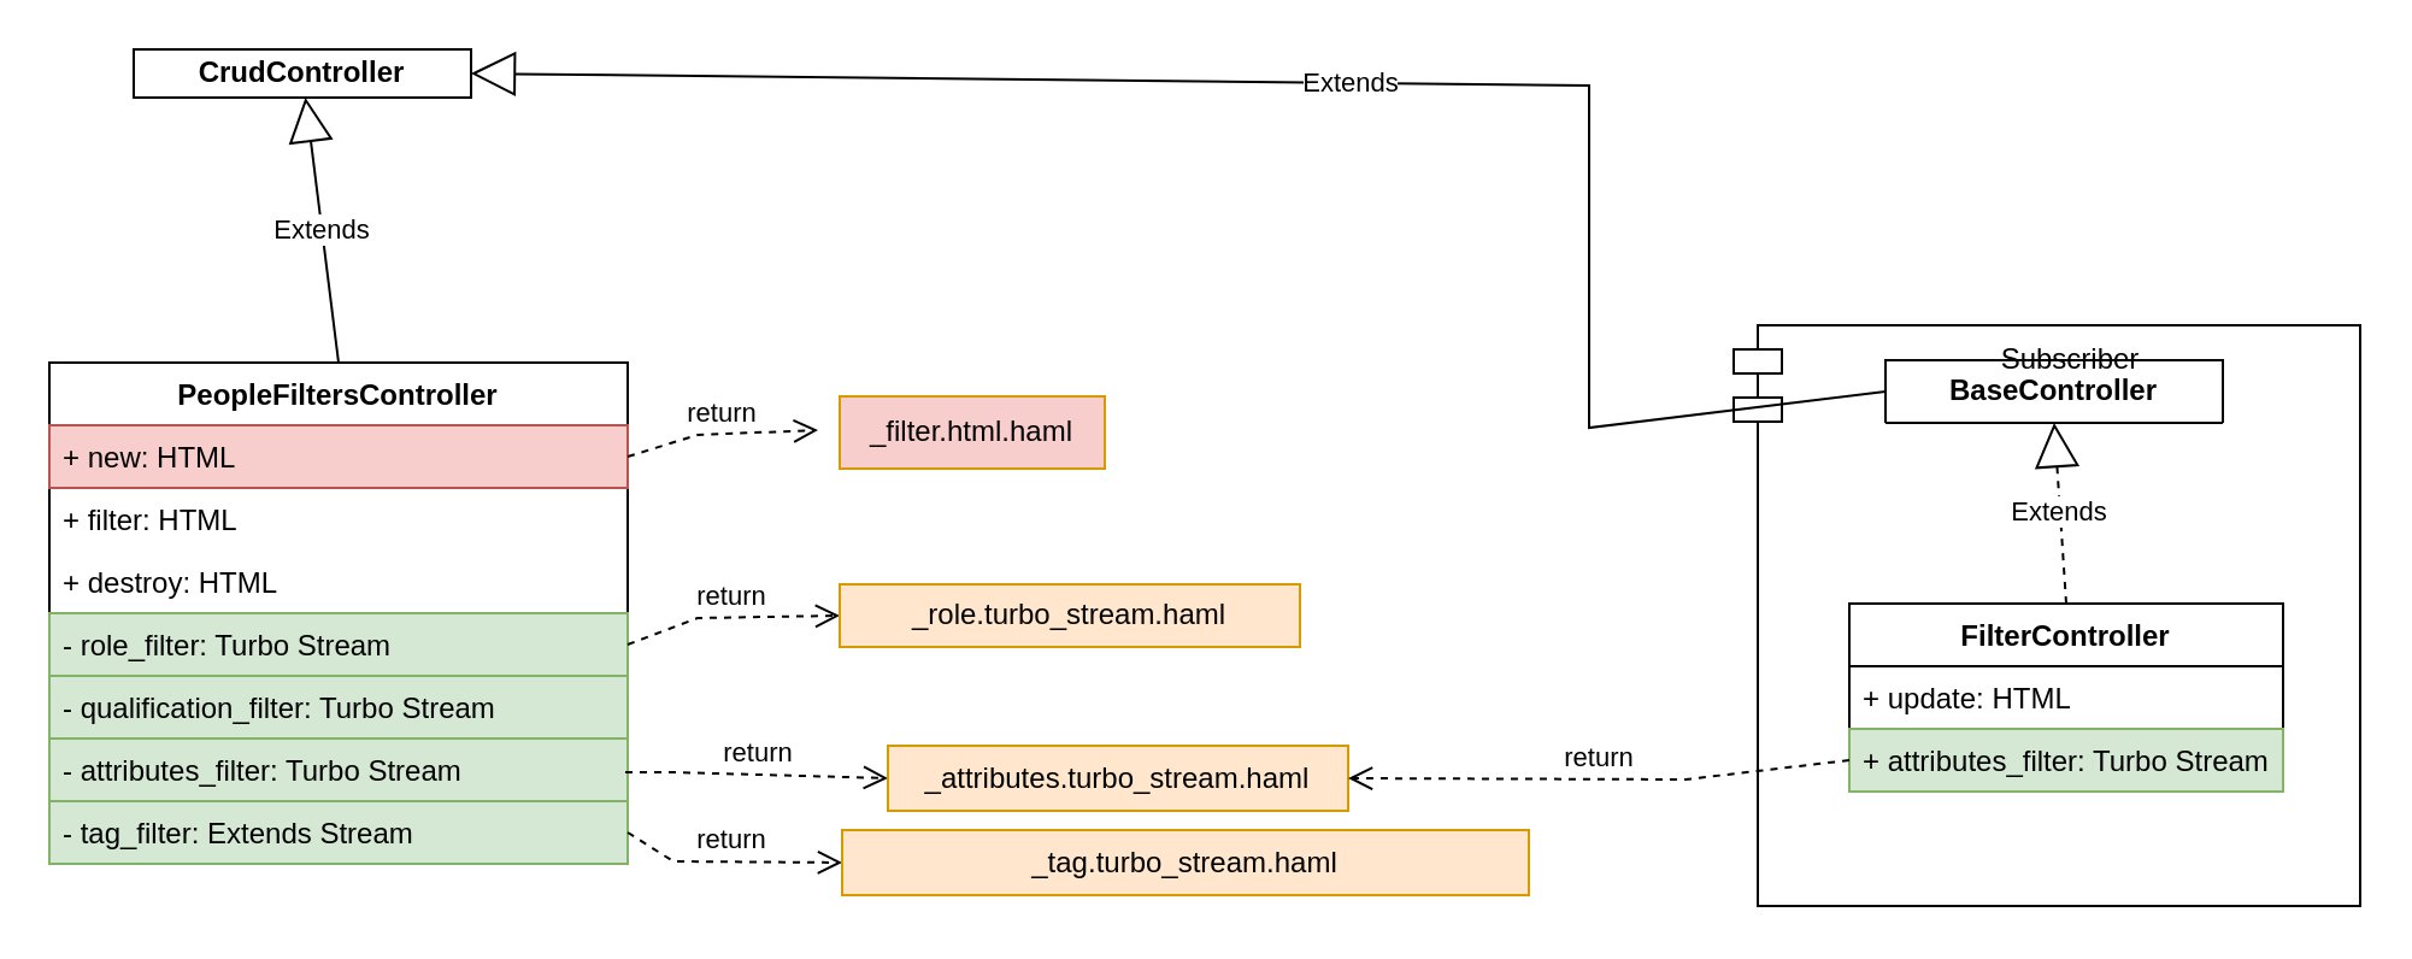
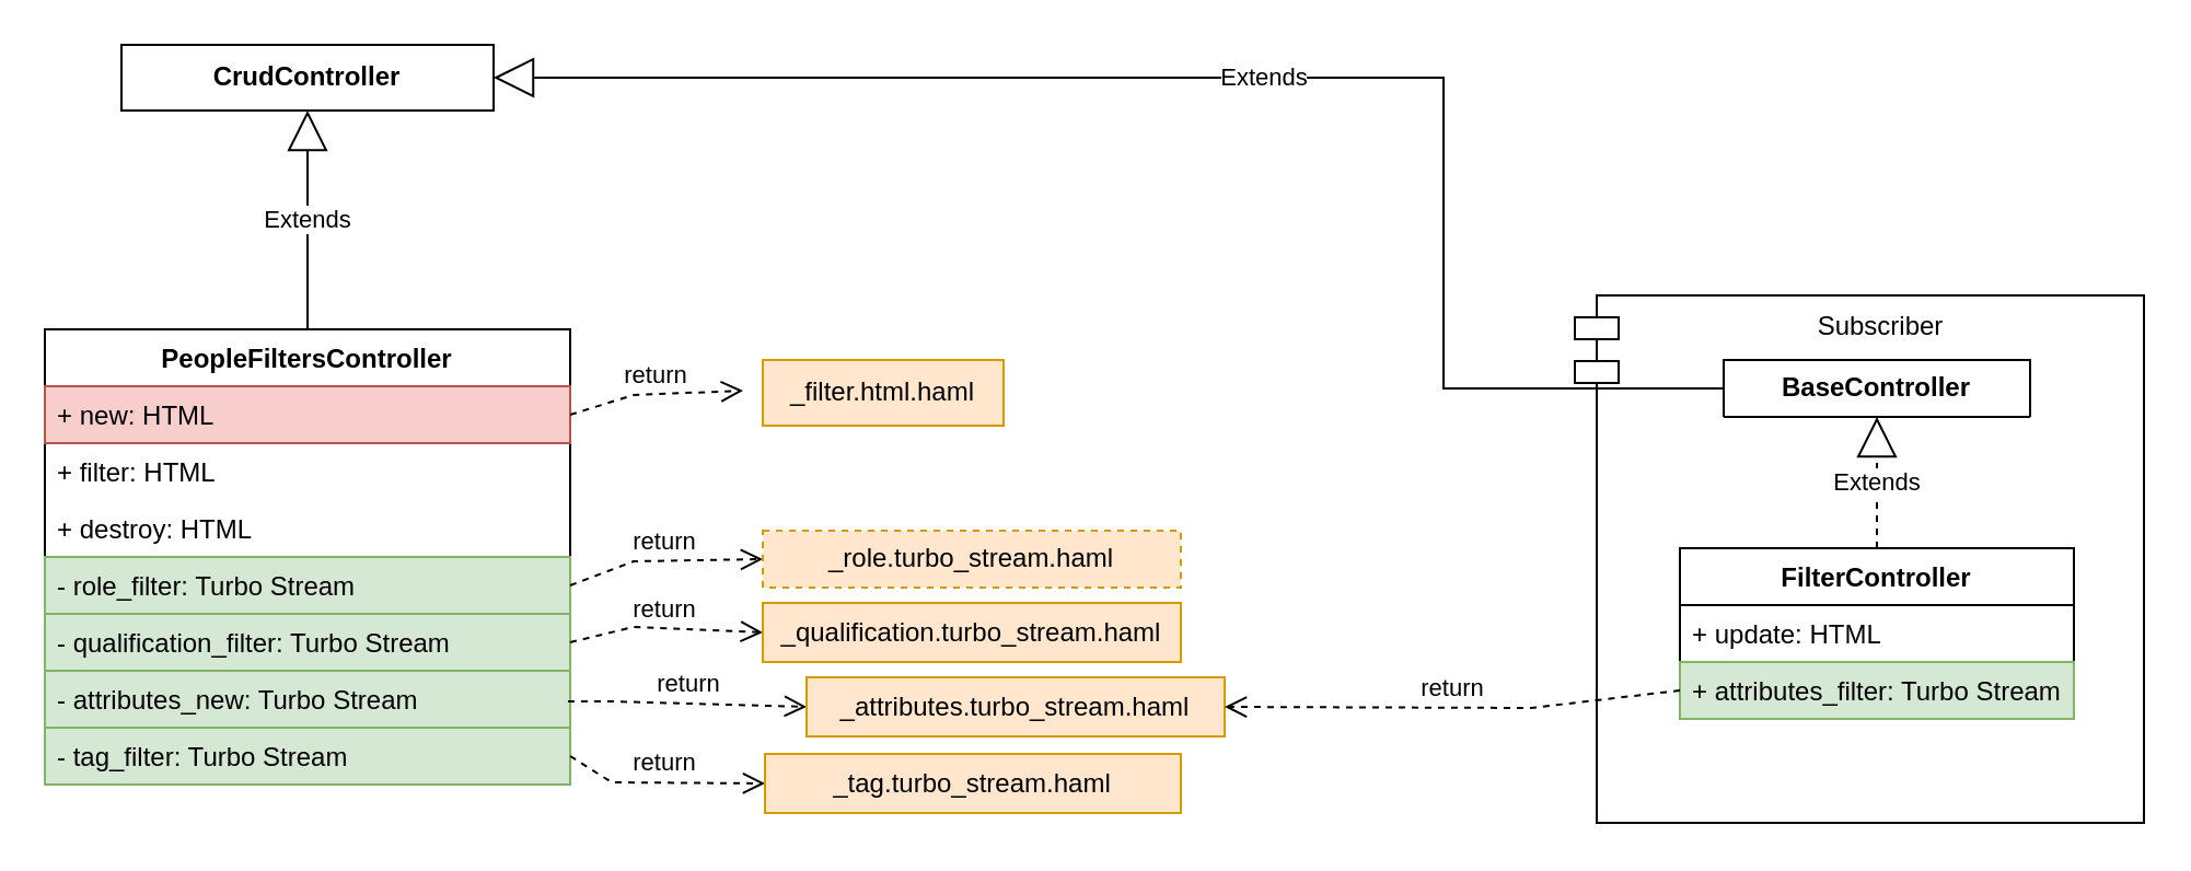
- <mxCell id="11" value="&lt;b&gt;CrudController&lt;/b&gt;" style="html=1;whiteSpace=wrap;" vertex="1" parent="1"><mxGeometry x="55" y="20" width="140" height="20" as="geometry" /></mxCell>
+ <mxCell id="11" value="&lt;b&gt;CrudController&lt;/b&gt;" style="html=1;whiteSpace=wrap;" vertex="1" parent="1"><mxGeometry x="55" y="20" width="170" height="30" as="geometry" /></mxCell>
- <mxCell id="23" value="&lt;b&gt;BaseController&lt;/b&gt;" style="swimlane;fontStyle=0;childLayout=stackLayout;horizontal=1;startSize=26;fillColor=none;horizontalStack=0;resizeParent=1;resizeParentMax=0;resizeLast=0;collapsible=1;marginBottom=0;whiteSpace=wrap;html=1;" vertex="1" parent="1"><mxGeometry x="782" y="149" width="140" height="26" as="geometry" /></mxCell>
+ <mxCell id="23" value="&lt;b&gt;BaseController&lt;/b&gt;" style="swimlane;fontStyle=0;childLayout=stackLayout;horizontal=1;startSize=26;fillColor=none;horizontalStack=0;resizeParent=1;resizeParentMax=0;resizeLast=0;collapsible=1;marginBottom=0;whiteSpace=wrap;html=1;" vertex="1" parent="1"><mxGeometry x="787" y="164" width="140" height="26" as="geometry" /></mxCell>
- <mxCell id="12" value="_filter.html.haml" style="html=1;whiteSpace=wrap;fillColor=#f8cecc;strokeColor=#d79b00;" vertex="1" parent="1"><mxGeometry x="348" y="164" width="110" height="30" as="geometry" /></mxCell>
+ <mxCell id="12" value="_filter.html.haml" style="html=1;whiteSpace=wrap;fillColor=#ffe6cc;strokeColor=#d79b00;" vertex="1" parent="1"><mxGeometry x="348" y="164" width="110" height="30" as="geometry" /></mxCell>
- <mxCell id="15" value="_role.turbo_stream.haml" style="html=1;whiteSpace=wrap;fillColor=#ffe6cc;strokeColor=#d79b00;" vertex="1" parent="1"><mxGeometry x="348" y="242" width="191" height="26" as="geometry" /></mxCell>
+ <mxCell id="15" value="_role.turbo_stream.haml" style="html=1;whiteSpace=wrap;fillColor=#ffe6cc;strokeColor=#d79b00;dashed=1;" vertex="1" parent="1"><mxGeometry x="348" y="242" width="191" height="26" as="geometry" /></mxCell>
+ <mxCell id="16" value="return" style="html=1;verticalAlign=bottom;endArrow=open;dashed=1;endSize=8;curved=0;rounded=0;exitX=1;exitY=0.5;exitDx=0;exitDy=0;entryX=0;entryY=0.5;entryDx=0;entryDy=0;" edge="1" parent="1" source="7" target="17"><mxGeometry relative="1" as="geometry"><mxPoint x="259" y="286" as="sourcePoint" /><mxPoint x="339" y="286" as="targetPoint" /><Array as="points"><mxPoint x="289" y="286" /></Array></mxGeometry></mxCell>
+ <mxCell id="17" value="_qualification.turbo_stream.haml" style="html=1;whiteSpace=wrap;fillColor=#ffe6cc;strokeColor=#d79b00;" vertex="1" parent="1"><mxGeometry x="348" y="275" width="191" height="27" as="geometry" /></mxCell>
- <mxCell id="8" value="- attributes_filter: Turbo Stream" style="text;strokeColor=#82b366;fillColor=#d5e8d4;align=left;verticalAlign=top;spacingLeft=4;spacingRight=4;overflow=hidden;rotatable=0;points=[[0,0.5],[1,0.5]];portConstraint=eastwest;whiteSpace=wrap;html=1;" vertex="1" parent="2"><mxGeometry y="156" width="240" height="26" as="geometry" /></mxCell>
+ <mxCell id="8" value="- attributes_new: Turbo Stream" style="text;strokeColor=#82b366;fillColor=#d5e8d4;align=left;verticalAlign=top;spacingLeft=4;spacingRight=4;overflow=hidden;rotatable=0;points=[[0,0.5],[1,0.5]];portConstraint=eastwest;whiteSpace=wrap;html=1;" vertex="1" parent="2"><mxGeometry y="156" width="240" height="26" as="geometry" /></mxCell>
- <mxCell id="9" value="- tag_filter: Extends Stream" style="text;strokeColor=#82b366;fillColor=#d5e8d4;align=left;verticalAlign=top;spacingLeft=4;spacingRight=4;overflow=hidden;rotatable=0;points=[[0,0.5],[1,0.5]];portConstraint=eastwest;whiteSpace=wrap;html=1;" vertex="1" parent="2"><mxGeometry y="182" width="240" height="26" as="geometry" /></mxCell>
+ <mxCell id="9" value="- tag_filter: Turbo Stream" style="text;strokeColor=#82b366;fillColor=#d5e8d4;align=left;verticalAlign=top;spacingLeft=4;spacingRight=4;overflow=hidden;rotatable=0;points=[[0,0.5],[1,0.5]];portConstraint=eastwest;whiteSpace=wrap;html=1;" vertex="1" parent="2"><mxGeometry y="182" width="240" height="26" as="geometry" /></mxCell>
- <mxCell id="21" value="_tag.turbo_stream.haml" style="html=1;whiteSpace=wrap;fillColor=#ffe6cc;strokeColor=#d79b00;" vertex="1" parent="1"><mxGeometry x="349" y="344" width="285" height="27" as="geometry" /></mxCell>
+ <mxCell id="21" value="_tag.turbo_stream.haml" style="html=1;whiteSpace=wrap;fillColor=#ffe6cc;strokeColor=#d79b00;" vertex="1" parent="1"><mxGeometry x="349" y="344" width="190" height="27" as="geometry" /></mxCell>
